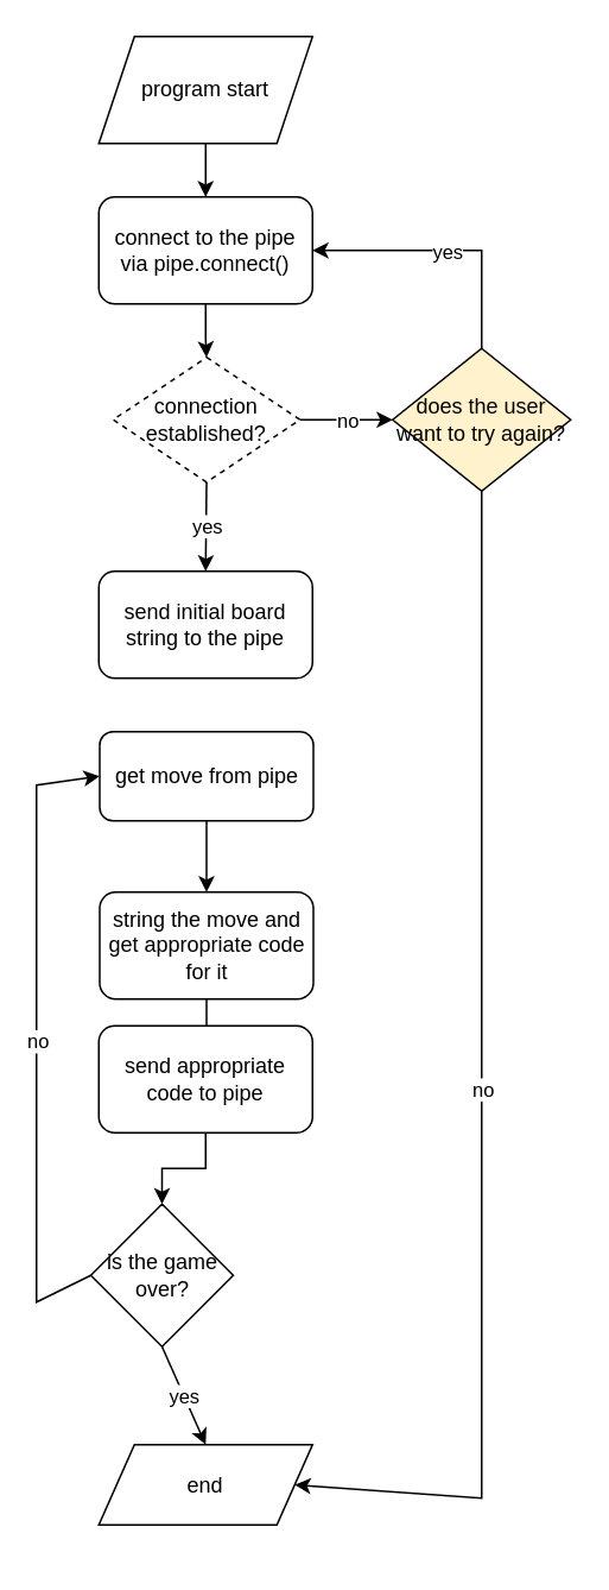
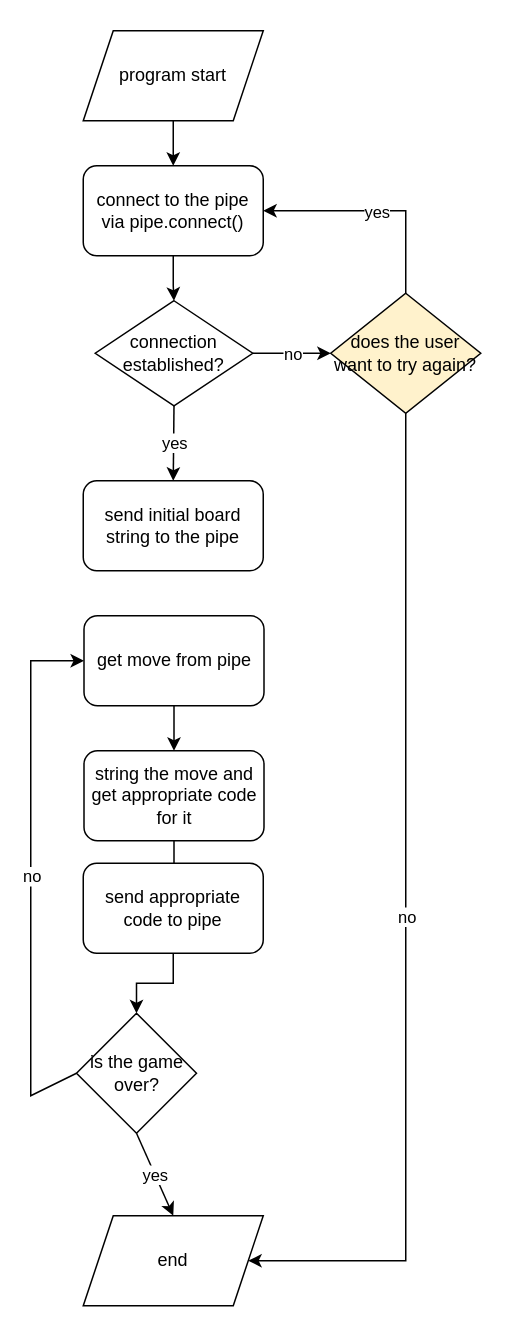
- <mxCell id="6" value="connection established?" style="rhombus;whiteSpace=wrap;html=1;dashed=1;" vertex="1" parent="1"><mxGeometry x="63" y="200" width="105" height="70" as="geometry" /></mxCell>
+ <mxCell id="6" value="connection established?" style="rhombus;whiteSpace=wrap;html=1;" vertex="1" parent="1"><mxGeometry x="63" y="200" width="105" height="70" as="geometry" /></mxCell>
- <mxCell id="16" value="get move from pipe" style="rounded=1;whiteSpace=wrap;html=1;" vertex="1" parent="1"><mxGeometry x="55.5" y="410" width="120" height="50" as="geometry" /></mxCell>
+ <mxCell id="16" value="get move from pipe" style="rounded=1;whiteSpace=wrap;html=1;" vertex="1" parent="1"><mxGeometry x="55.5" y="410" width="120" height="60" as="geometry" /></mxCell>
- <mxCell id="22" value="end" style="shape=parallelogram;perimeter=parallelogramPerimeter;whiteSpace=wrap;html=1;fixedSize=1;" vertex="1" parent="1"><mxGeometry x="55" y="810" width="120" height="45" as="geometry" /></mxCell>
+ <mxCell id="22" value="end" style="shape=parallelogram;perimeter=parallelogramPerimeter;whiteSpace=wrap;html=1;fixedSize=1;" vertex="1" parent="1"><mxGeometry x="55" y="810" width="120" height="60" as="geometry" /></mxCell>
